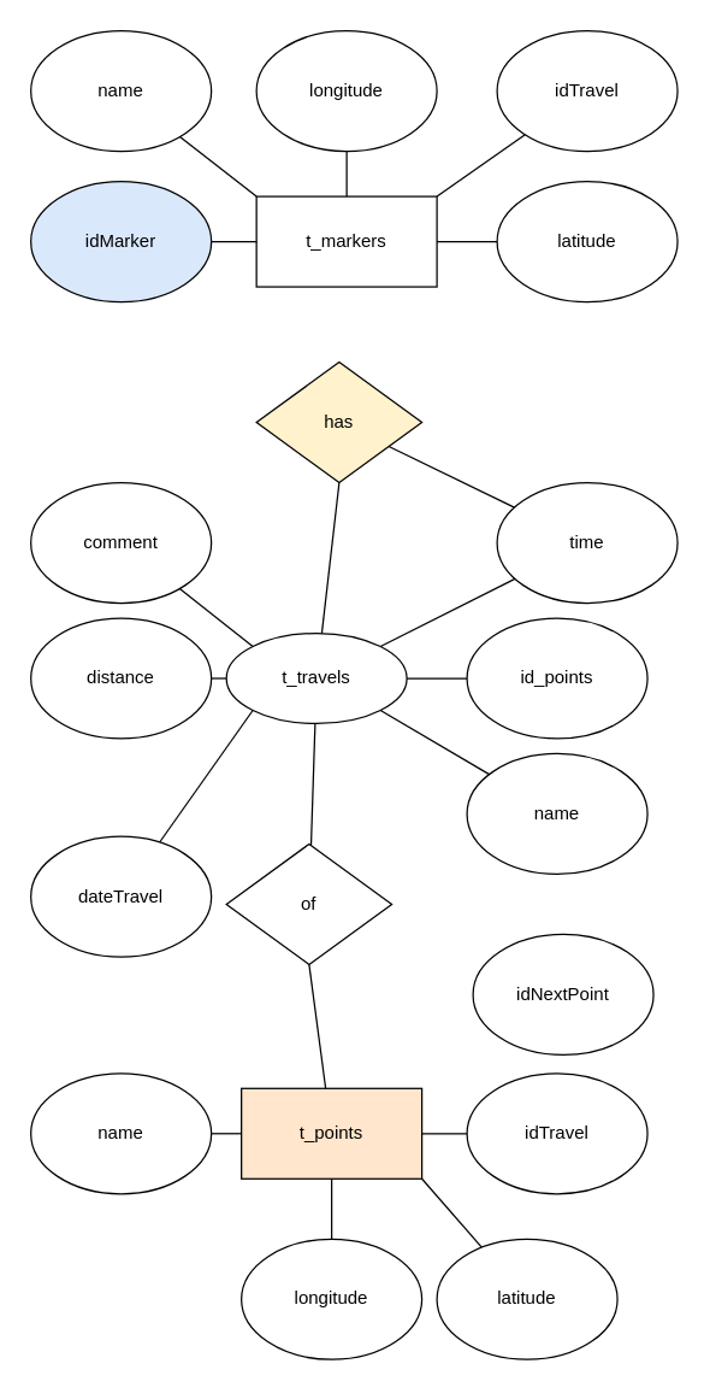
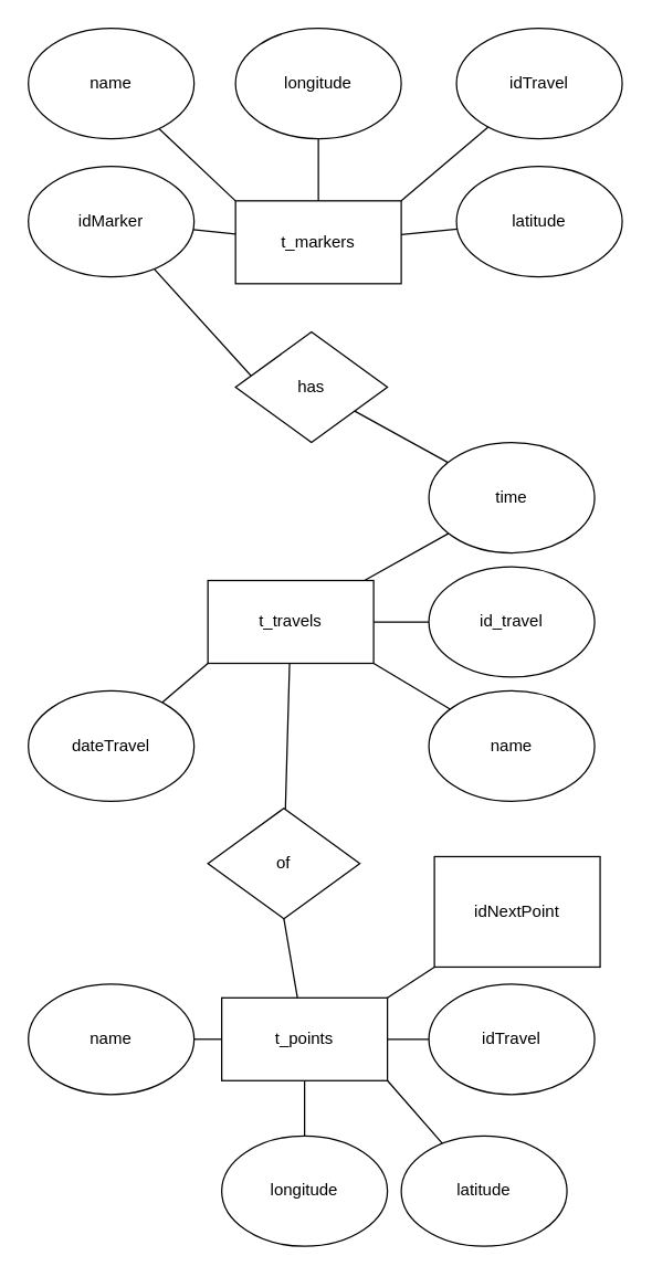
- <mxCell id="8" value="idMarker" style="ellipse;whiteSpace=wrap;html=1;fillColor=#dae8fc;" vertex="1" parent="1"><mxGeometry x="20" y="120" width="120" height="80" as="geometry" /></mxCell>
+ <mxCell id="8" value="idMarker" style="ellipse;whiteSpace=wrap;html=1;" vertex="1" parent="1"><mxGeometry x="20" y="120" width="120" height="80" as="geometry" /></mxCell>
- <mxCell id="6" value="t_markers" style="rounded=0;whiteSpace=wrap;html=1;" vertex="1" parent="1"><mxGeometry x="170" y="130" width="120" height="60" as="geometry" /></mxCell>
+ <mxCell id="6" value="t_markers" style="rounded=0;whiteSpace=wrap;html=1;" vertex="1" parent="1"><mxGeometry x="170" y="145" width="120" height="60" as="geometry" /></mxCell>
- <mxCell id="18" value="has" style="rhombus;whiteSpace=wrap;html=1;fillColor=#fff2cc;" vertex="1" parent="1"><mxGeometry x="170" y="240" width="110" height="80" as="geometry" /></mxCell>
+ <mxCell id="18" value="has" style="rhombus;whiteSpace=wrap;html=1;" vertex="1" parent="1"><mxGeometry x="170" y="240" width="110" height="80" as="geometry" /></mxCell>
- <mxCell id="23" value="comment" style="ellipse;whiteSpace=wrap;html=1;" vertex="1" parent="1"><mxGeometry x="20" y="320" width="120" height="80" as="geometry" /></mxCell>
- <mxCell id="27" value="time" style="ellipse;whiteSpace=wrap;html=1;" vertex="1" parent="1"><mxGeometry x="330" y="320" width="120" height="80" as="geometry" /></mxCell>
+ <mxCell id="27" value="time" style="ellipse;whiteSpace=wrap;html=1;" vertex="1" parent="1"><mxGeometry x="310" y="320" width="120" height="80" as="geometry" /></mxCell>
- <mxCell id="16" value="" style="edgeStyle=none;html=1;endArrow=none;endFill=0;exitX=0.5;exitY=1;exitDx=0;exitDy=0;" edge="1" parent="1" source="18" target="3"><mxGeometry relative="1" as="geometry"><mxPoint x="228.252" y="355.092" as="sourcePoint" /></mxGeometry></mxCell>
+ <mxCell id="16" value="" style="edgeStyle=none;html=1;endArrow=none;endFill=0;exitX=0.5;exitY=1;exitDx=0;exitDy=0;" edge="1" parent="1" source="18" target="8"><mxGeometry relative="1" as="geometry"><mxPoint x="228.252" y="355.092" as="sourcePoint" /></mxGeometry></mxCell>
- <mxCell id="2" value="" style="edgeStyle=none;html=1;endArrow=none;endFill=0;exitX=0;exitY=0;exitDx=0;exitDy=0;" edge="1" parent="1" source="3" target="23"><mxGeometry relative="1" as="geometry" /></mxCell>
- <mxCell id="25" value="distance" style="ellipse;whiteSpace=wrap;html=1;" vertex="1" parent="1"><mxGeometry x="20" y="410" width="120" height="80" as="geometry" /></mxCell>
- <mxCell id="24" value="" style="edgeStyle=none;html=1;endArrow=none;endFill=0;entryX=0;entryY=0.5;entryDx=0;entryDy=0;" edge="1" parent="1" source="25" target="3"><mxGeometry relative="1" as="geometry" /></mxCell>
- <mxCell id="3" value="t_travels" style="ellipse;whiteSpace=wrap;html=1;" vertex="1" parent="1"><mxGeometry x="150" y="420" width="120" height="60" as="geometry" /></mxCell>
+ <mxCell id="3" value="t_travels" style="rounded=0;whiteSpace=wrap;html=1;" vertex="1" parent="1"><mxGeometry x="150" y="420" width="120" height="60" as="geometry" /></mxCell>
- <mxCell id="20" value="id_points" style="ellipse;whiteSpace=wrap;html=1;" vertex="1" parent="1"><mxGeometry x="310" y="410" width="120" height="80" as="geometry" /></mxCell>
+ <mxCell id="20" value="id_travel" style="ellipse;whiteSpace=wrap;html=1;" vertex="1" parent="1"><mxGeometry x="310" y="410" width="120" height="80" as="geometry" /></mxCell>
- <mxCell id="29" value="dateTravel" style="ellipse;whiteSpace=wrap;html=1;" vertex="1" parent="1"><mxGeometry x="20" y="555" width="120" height="80" as="geometry" /></mxCell>
+ <mxCell id="29" value="dateTravel" style="ellipse;whiteSpace=wrap;html=1;" vertex="1" parent="1"><mxGeometry x="20" y="500" width="120" height="80" as="geometry" /></mxCell>
- <mxCell id="32" value="of" style="rhombus;whiteSpace=wrap;html=1;" vertex="1" parent="1"><mxGeometry x="150" y="560" width="110" height="80" as="geometry" /></mxCell>
+ <mxCell id="32" value="of" style="rhombus;whiteSpace=wrap;html=1;" vertex="1" parent="1"><mxGeometry x="150" y="585" width="110" height="80" as="geometry" /></mxCell>
- <mxCell id="42" value="idNextPoint" style="ellipse;whiteSpace=wrap;html=1;" vertex="1" parent="1"><mxGeometry x="314" y="620" width="120" height="80" as="geometry" /></mxCell>
+ <mxCell id="42" value="idNextPoint" style="whiteSpace=wrap;html=1;rounded=0;" vertex="1" parent="1"><mxGeometry x="314" y="620" width="120" height="80" as="geometry" /></mxCell>
+ <mxCell id="41" value="" style="edgeStyle=none;html=1;endArrow=none;endFill=0;entryX=1;entryY=0;entryDx=0;entryDy=0;exitX=0;exitY=1;exitDx=0;exitDy=0;" edge="1" parent="1" source="42" target="4"><mxGeometry relative="1" as="geometry"><mxPoint x="316.228" y="699.648" as="sourcePoint" /></mxGeometry></mxCell>
- <mxCell id="4" value="t_points" style="rounded=0;whiteSpace=wrap;html=1;fillColor=#ffe6cc;" vertex="1" parent="1"><mxGeometry x="160" y="722.29" width="120" height="60" as="geometry" /></mxCell>
+ <mxCell id="4" value="t_points" style="rounded=0;whiteSpace=wrap;html=1;" vertex="1" parent="1"><mxGeometry x="160" y="722.29" width="120" height="60" as="geometry" /></mxCell>
